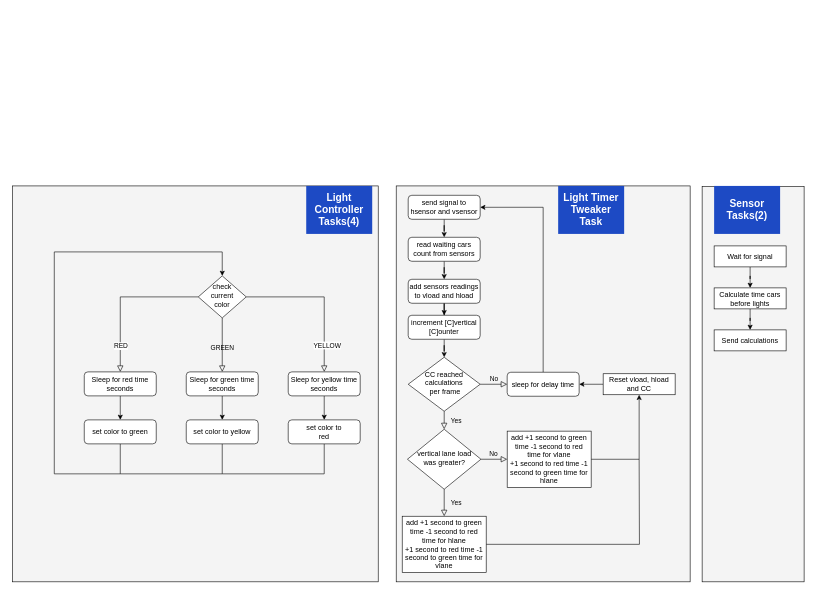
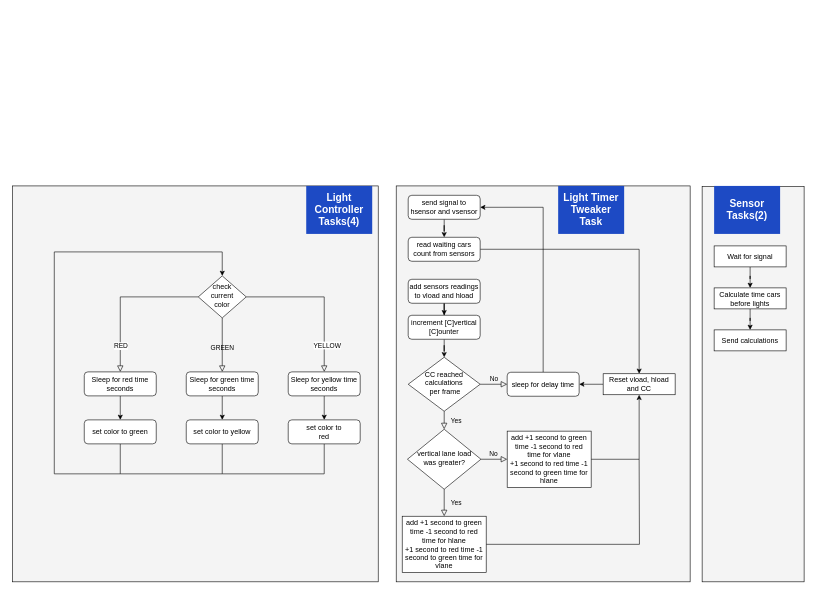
- <mxCell id="27" value="" style="edgeStyle=orthogonalEdgeStyle;rounded=0;orthogonalLoop=1;jettySize=auto;html=1;" parent="1" source="28" target="30" edge="1"><mxGeometry relative="1" as="geometry" /></mxCell>
+ <mxCell id="27" value="" style="edgeStyle=orthogonalEdgeStyle;rounded=0;orthogonalLoop=1;jettySize=auto;html=1;" parent="1" source="28" target="41" edge="1"><mxGeometry relative="1" as="geometry" /></mxCell>
